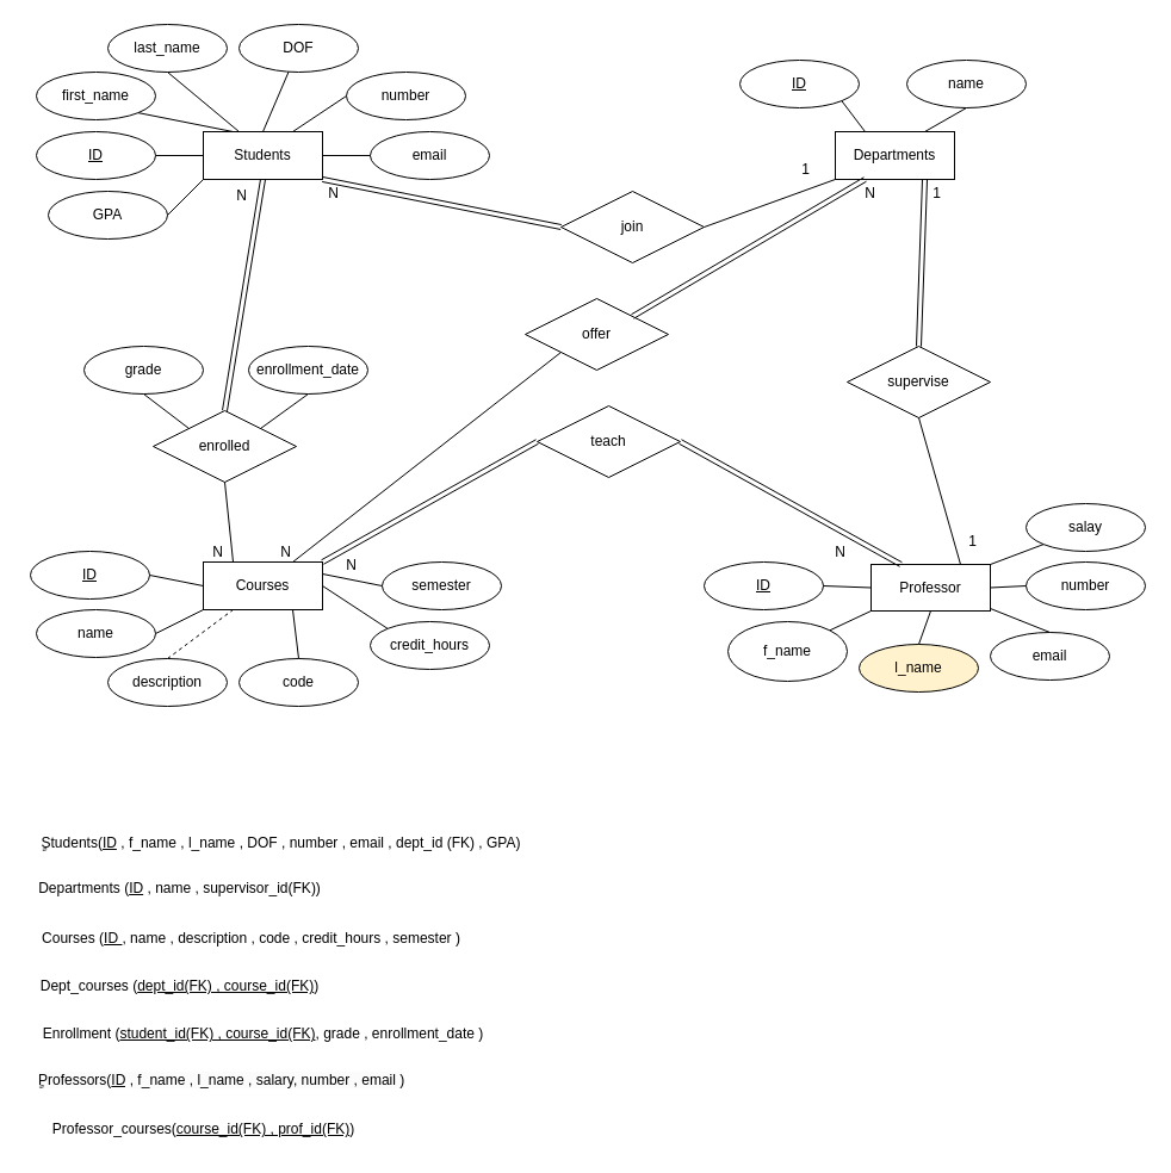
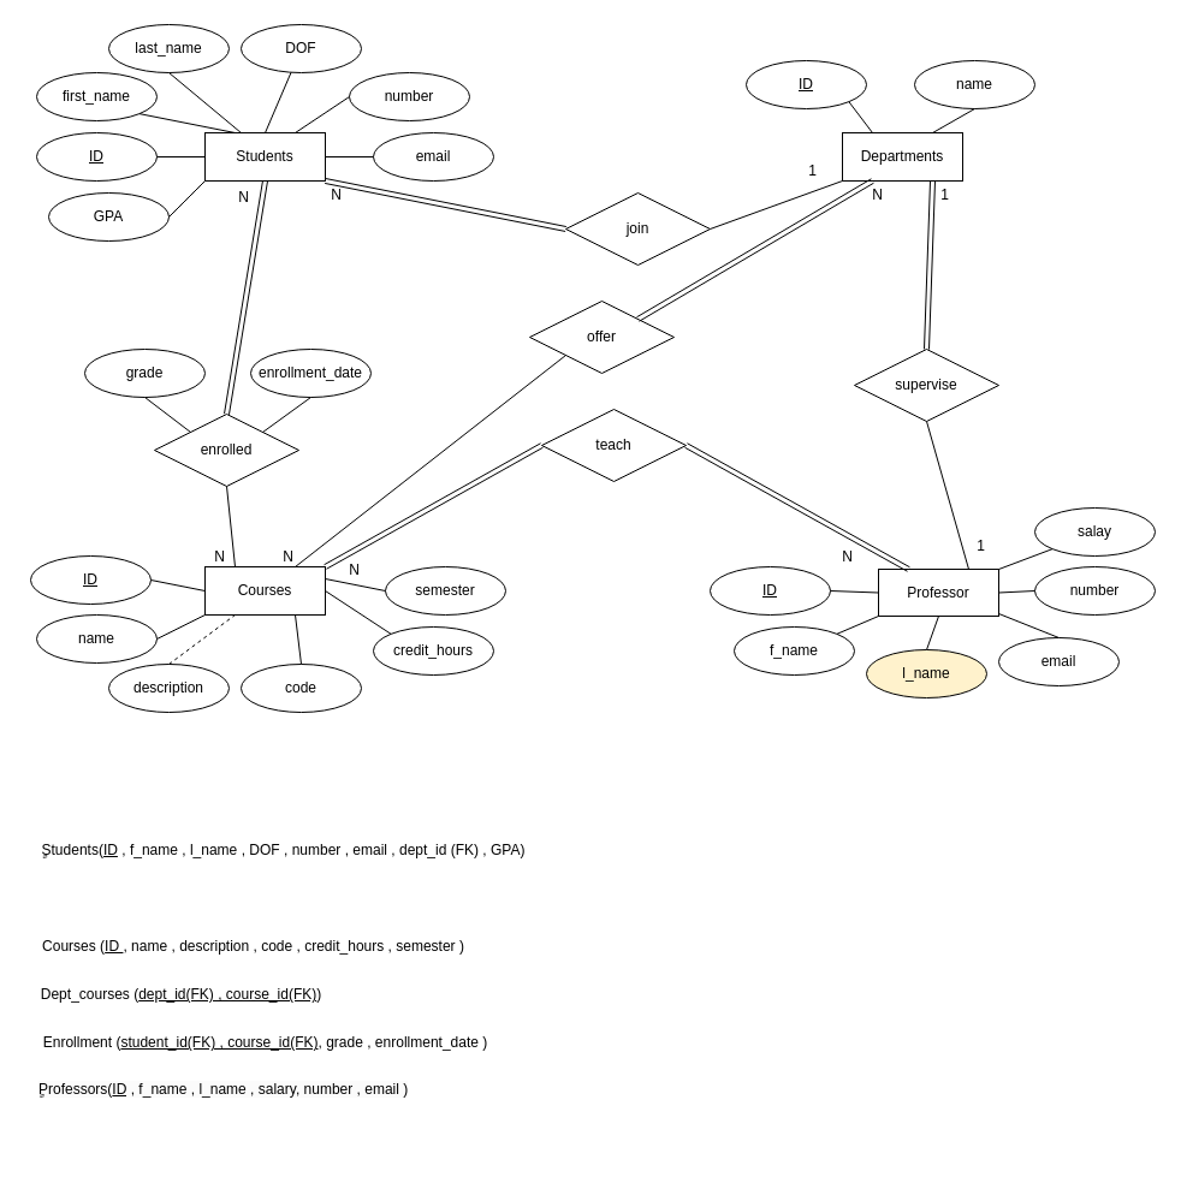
- <mxCell id="53" value="f_name" style="ellipse;whiteSpace=wrap;html=1;align=center;" parent="1" vertex="1"><mxGeometry x="610" y="521" width="100" height="50" as="geometry" /></mxCell>
+ <mxCell id="53" value="f_name" style="ellipse;whiteSpace=wrap;html=1;align=center;" parent="1" vertex="1"><mxGeometry x="610" y="521" width="100" height="40" as="geometry" /></mxCell>
- <mxCell id="72" value="Departments (&lt;u&gt;ID&lt;/u&gt; , name , supervisor_id(FK))" style="text;html=1;align=center;verticalAlign=middle;resizable=0;points=[];autosize=1;strokeColor=none;fillColor=none;" parent="1" vertex="1"><mxGeometry x="20" y="730" width="260" height="30" as="geometry" /></mxCell>
- <mxCell id="76" value="Professor_courses(&lt;u&gt;course_id(FK) , prof_id(FK)&lt;/u&gt;)" style="text;html=1;align=center;verticalAlign=middle;resizable=0;points=[];autosize=1;strokeColor=none;fillColor=none;" parent="1" vertex="1"><mxGeometry x="30" y="932" width="280" height="30" as="geometry" /></mxCell>
